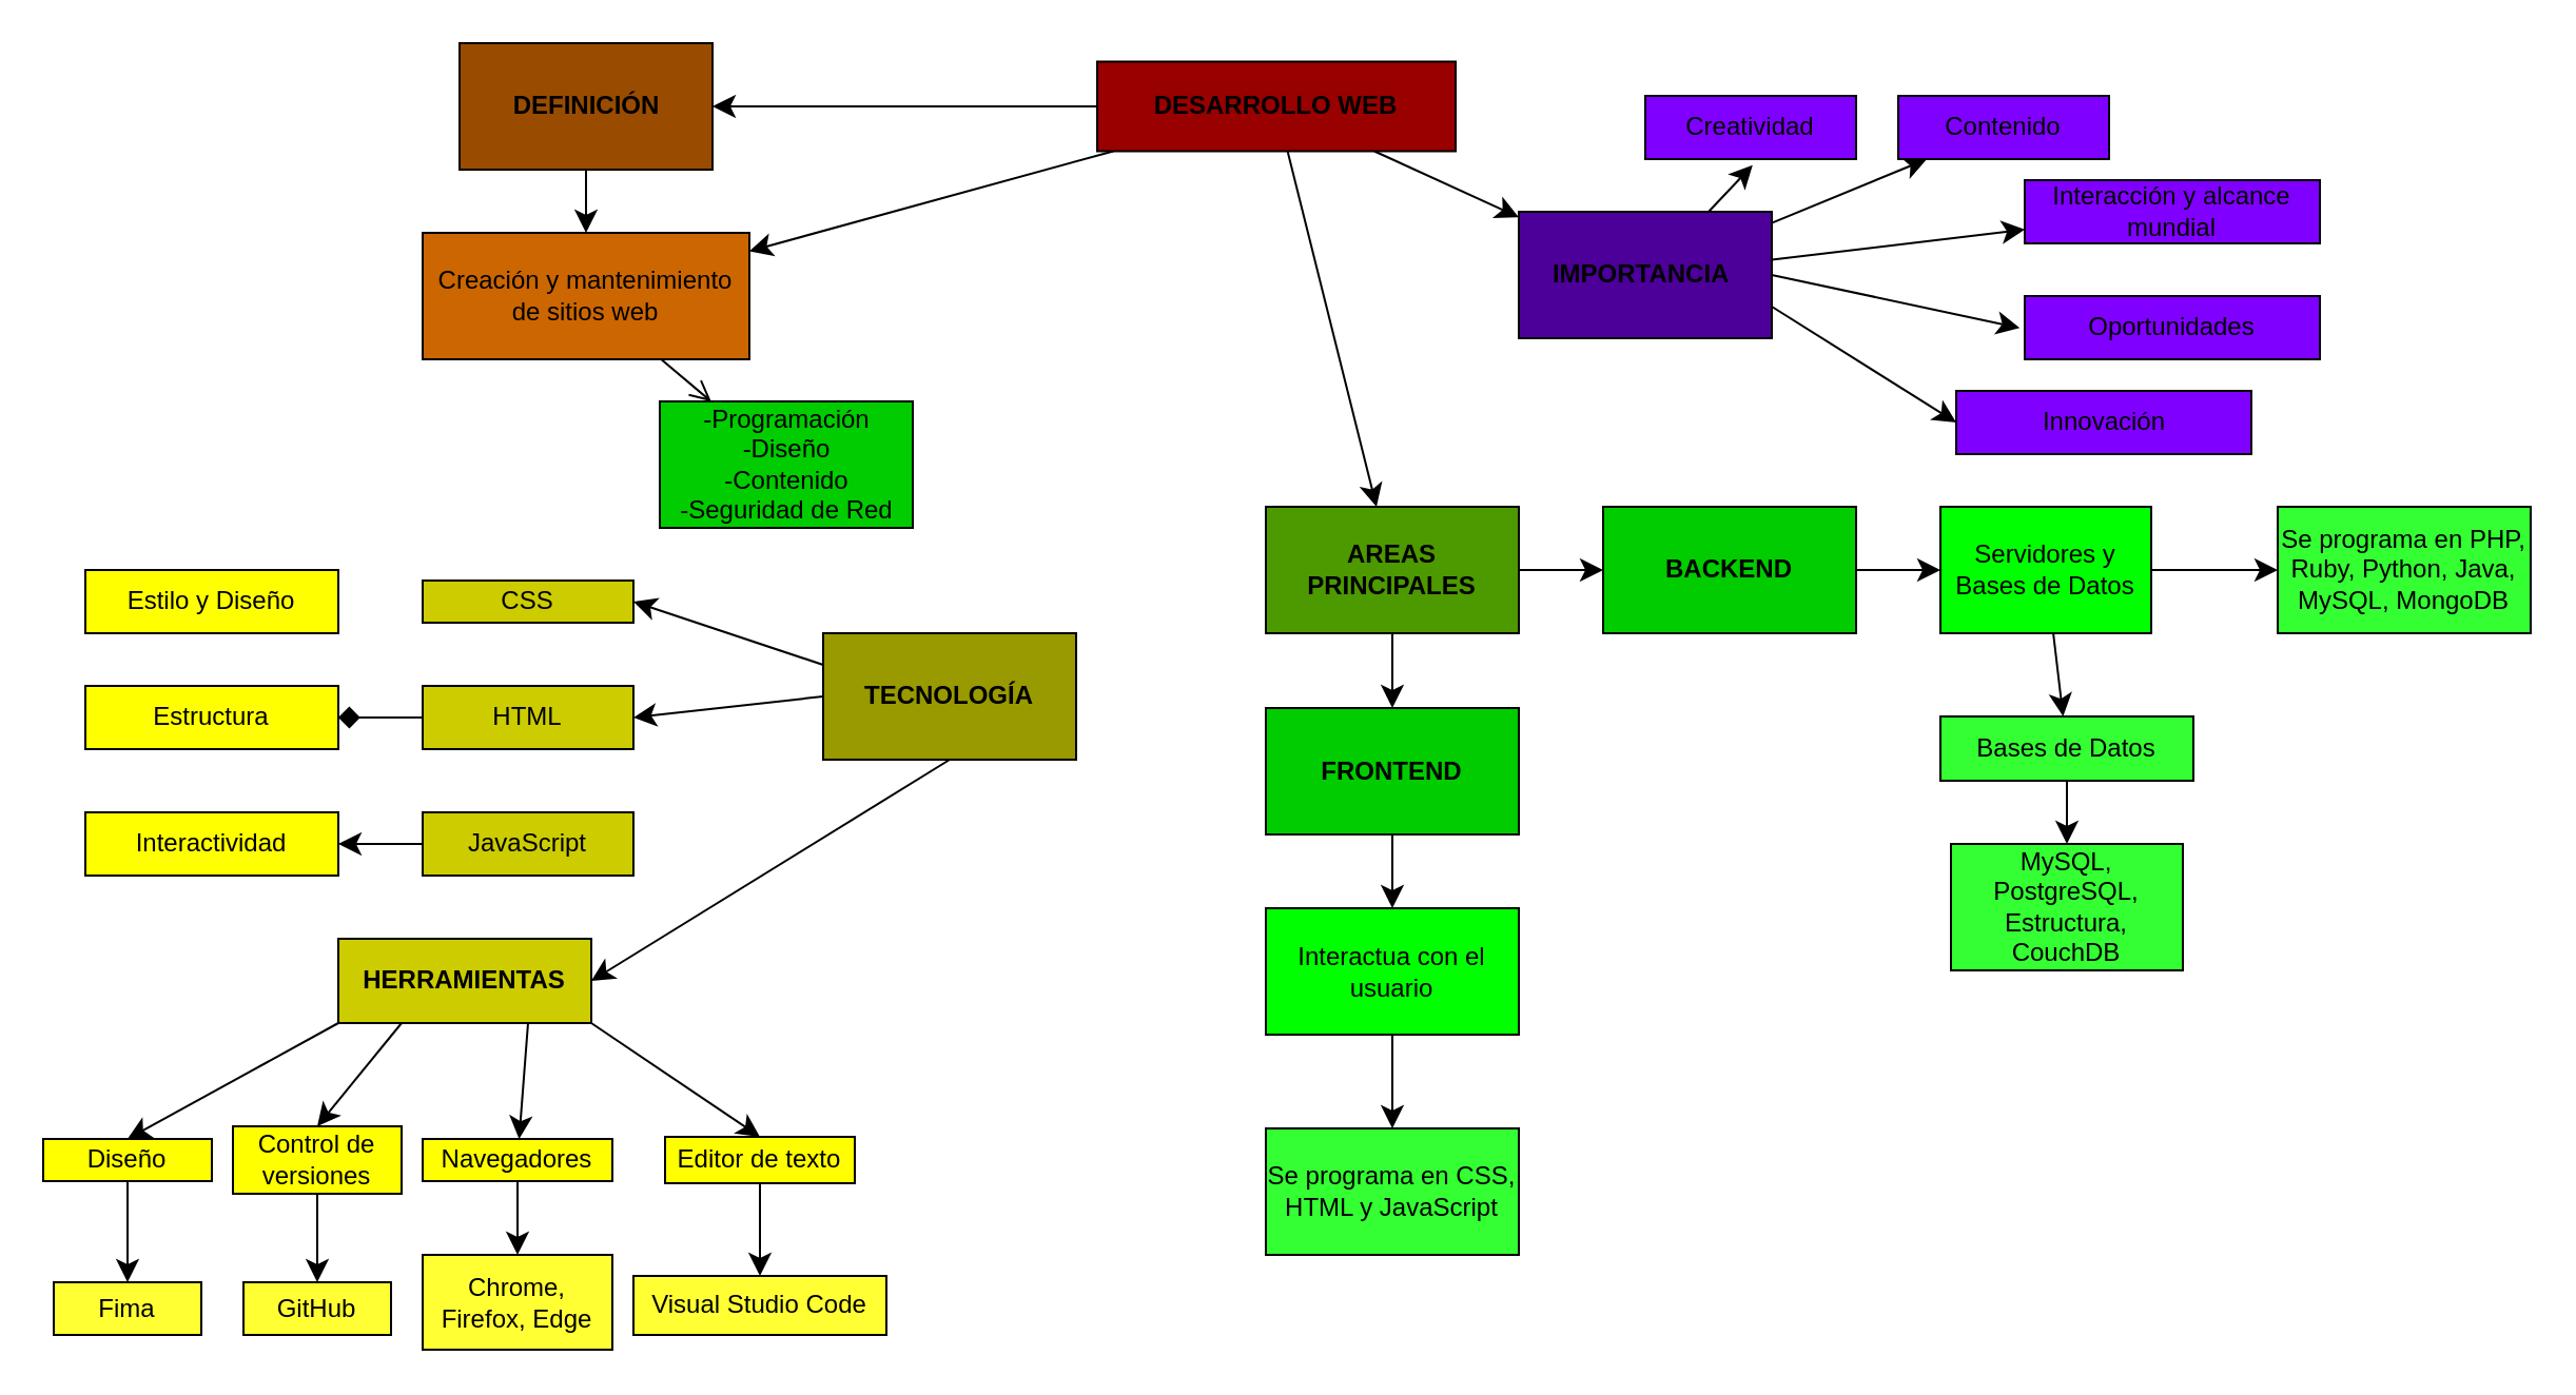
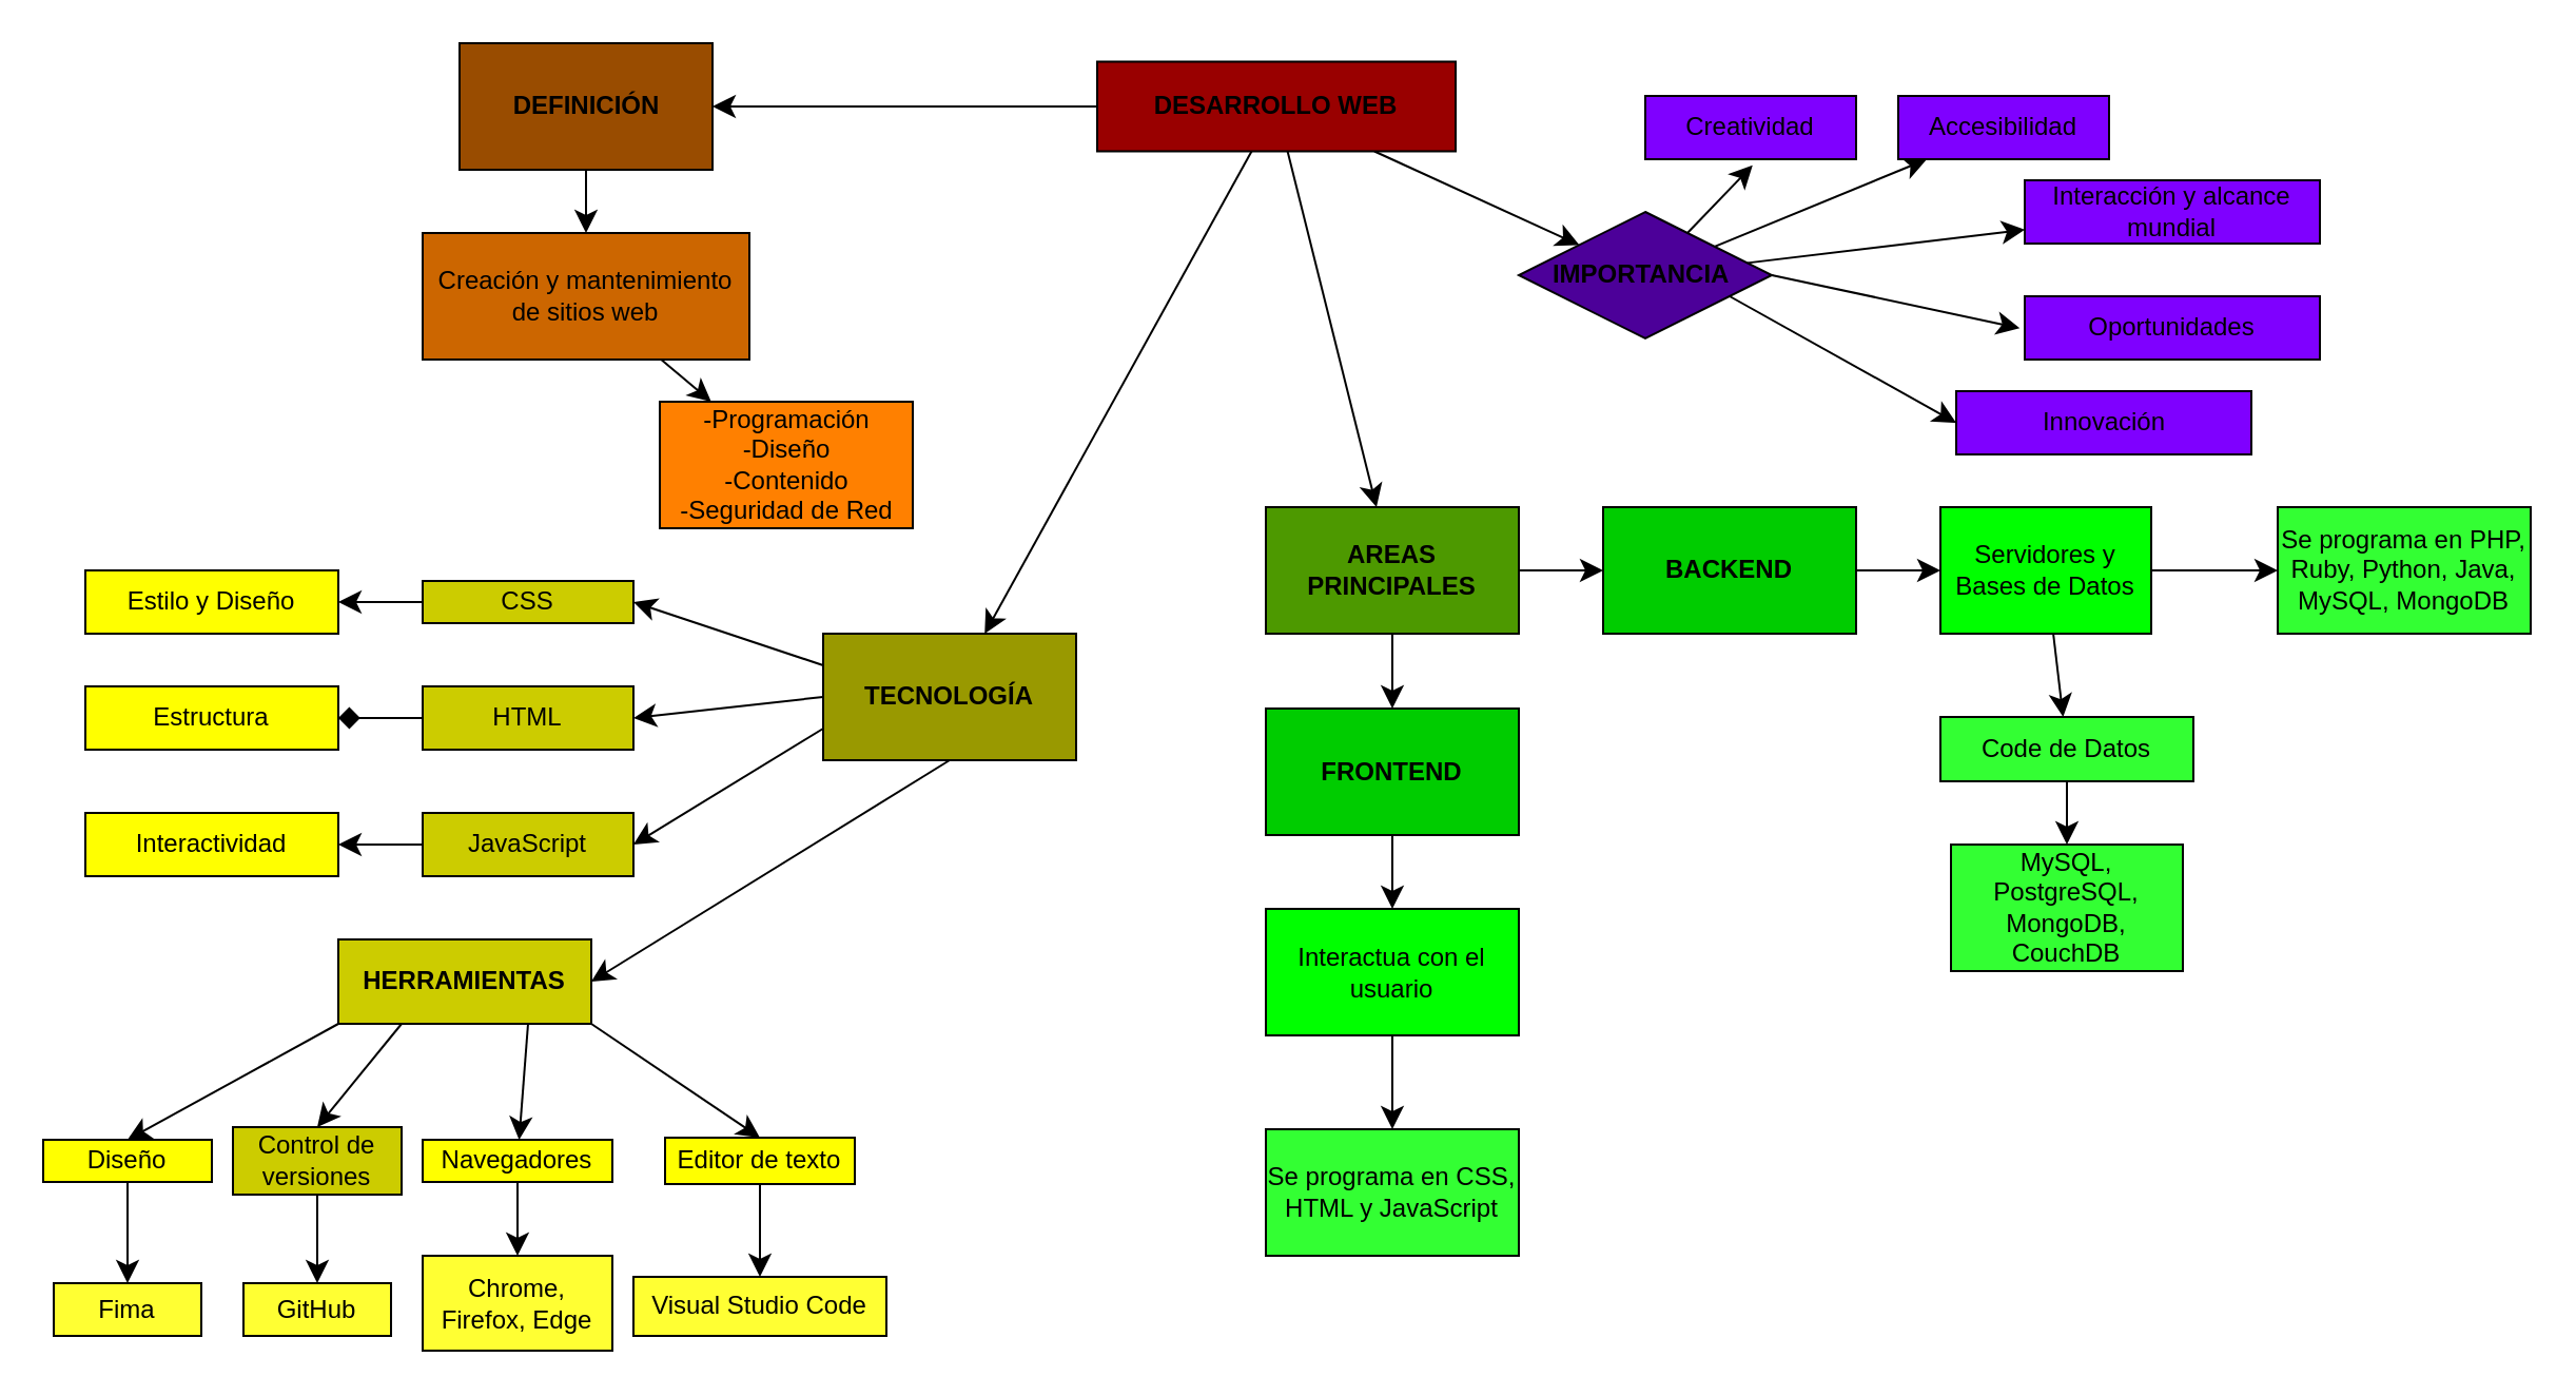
- <mxCell id="43" value="Contenido" style="whiteSpace=wrap;html=1;rounded=0;fillColor=#7F00FF;" vertex="1" parent="1"><mxGeometry x="900" y="45" width="100" height="30" as="geometry" /></mxCell>
+ <mxCell id="43" value="Accesibilidad" style="whiteSpace=wrap;html=1;rounded=0;fillColor=#7F00FF;" vertex="1" parent="1"><mxGeometry x="900" y="45" width="100" height="30" as="geometry" /></mxCell>
- <mxCell id="4" value="" style="edgeStyle=none;curved=1;rounded=0;orthogonalLoop=1;jettySize=auto;html=1;fontSize=12;startSize=8;endSize=8;" edge="1" parent="1" source="6" target="53"><mxGeometry relative="1" as="geometry" /></mxCell>
+ <mxCell id="4" value="" style="edgeStyle=none;curved=1;rounded=0;orthogonalLoop=1;jettySize=auto;html=1;fontSize=12;startSize=8;endSize=8;" edge="1" parent="1" source="6" target="17"><mxGeometry relative="1" as="geometry" /></mxCell>
- <mxCell id="42" value="&lt;b&gt;IMPORTANCIA&amp;nbsp;&lt;/b&gt;" style="whiteSpace=wrap;html=1;rounded=0;fillColor=#4C0099;" vertex="1" parent="1"><mxGeometry x="720" y="100" width="120" height="60" as="geometry" /></mxCell>
+ <mxCell id="42" value="&lt;b&gt;IMPORTANCIA&amp;nbsp;&lt;/b&gt;" style="rhombus;whiteSpace=wrap;html=1;fillColor=#4C0099;" vertex="1" parent="1"><mxGeometry x="720" y="100" width="120" height="60" as="geometry" /></mxCell>
- <mxCell id="52" value="" style="edgeStyle=none;curved=1;rounded=0;orthogonalLoop=1;jettySize=auto;html=1;fontSize=12;startSize=8;endSize=8;endArrow=open;" parent="1" source="53" target="54" edge="1"><mxGeometry relative="1" as="geometry" /></mxCell>
+ <mxCell id="52" value="" style="edgeStyle=none;curved=1;rounded=0;orthogonalLoop=1;jettySize=auto;html=1;fontSize=12;startSize=8;endSize=8;" parent="1" source="53" target="54" edge="1"><mxGeometry relative="1" as="geometry" /></mxCell>
- <mxCell id="54" value="-Programación&lt;div&gt;-Diseño&lt;/div&gt;&lt;div&gt;-Contenido&lt;/div&gt;&lt;div&gt;-Seguridad de Red&lt;/div&gt;" style="whiteSpace=wrap;html=1;rounded=0;fillColor=#00cc00;" parent="1" vertex="1"><mxGeometry x="312.5" y="190" width="120" height="60" as="geometry" /></mxCell>
+ <mxCell id="54" value="-Programación&lt;div&gt;-Diseño&lt;/div&gt;&lt;div&gt;-Contenido&lt;/div&gt;&lt;div&gt;-Seguridad de Red&lt;/div&gt;" style="whiteSpace=wrap;html=1;rounded=0;fillColor=#FF8000;" parent="1" vertex="1"><mxGeometry x="312.5" y="190" width="120" height="60" as="geometry" /></mxCell>
+ <mxCell id="25" value="" style="edgeStyle=none;curved=1;rounded=0;orthogonalLoop=1;jettySize=auto;html=1;fontSize=12;startSize=8;endSize=8;" edge="1" parent="19" source="23" target="24"><mxGeometry relative="1" as="geometry" /></mxCell>
- <mxCell id="36" value="Bases de Datos" style="whiteSpace=wrap;html=1;rounded=0;fillColor=#33FF33;" vertex="1" parent="1"><mxGeometry x="920" y="339.5" width="120" height="30.5" as="geometry" /></mxCell>
+ <mxCell id="36" value="Code de Datos" style="whiteSpace=wrap;html=1;rounded=0;fillColor=#33FF33;" vertex="1" parent="1"><mxGeometry x="920" y="339.5" width="120" height="30.5" as="geometry" /></mxCell>
+ <mxCell id="16" style="edgeStyle=none;curved=1;rounded=0;orthogonalLoop=1;jettySize=auto;html=1;exitX=0;exitY=0.75;exitDx=0;exitDy=0;entryX=1;entryY=0.5;entryDx=0;entryDy=0;fontSize=12;startSize=8;endSize=8;" edge="1" parent="1" source="17" target="26"><mxGeometry relative="1" as="geometry" /></mxCell>
- <mxCell id="38" value="MySQL, PostgreSQL, Estructura, CouchDB" style="whiteSpace=wrap;html=1;rounded=0;fillColor=#33FF33;" vertex="1" parent="1"><mxGeometry x="925" y="400" width="110" height="60" as="geometry" /></mxCell>
+ <mxCell id="38" value="MySQL, PostgreSQL, MongoDB, CouchDB" style="whiteSpace=wrap;html=1;rounded=0;fillColor=#33FF33;" vertex="1" parent="1"><mxGeometry x="925" y="400" width="110" height="60" as="geometry" /></mxCell>
- <mxCell id="69" value="Control de versiones" style="whiteSpace=wrap;html=1;rounded=0;rotation=-360;fillColor=#FFFF00;" vertex="1" parent="1"><mxGeometry x="110" y="534" width="80" height="32" as="geometry" /></mxCell>
+ <mxCell id="69" value="Control de versiones" style="whiteSpace=wrap;html=1;rounded=0;rotation=-360;fillColor=#cccc00;" vertex="1" parent="1"><mxGeometry x="110" y="534" width="80" height="32" as="geometry" /></mxCell>
